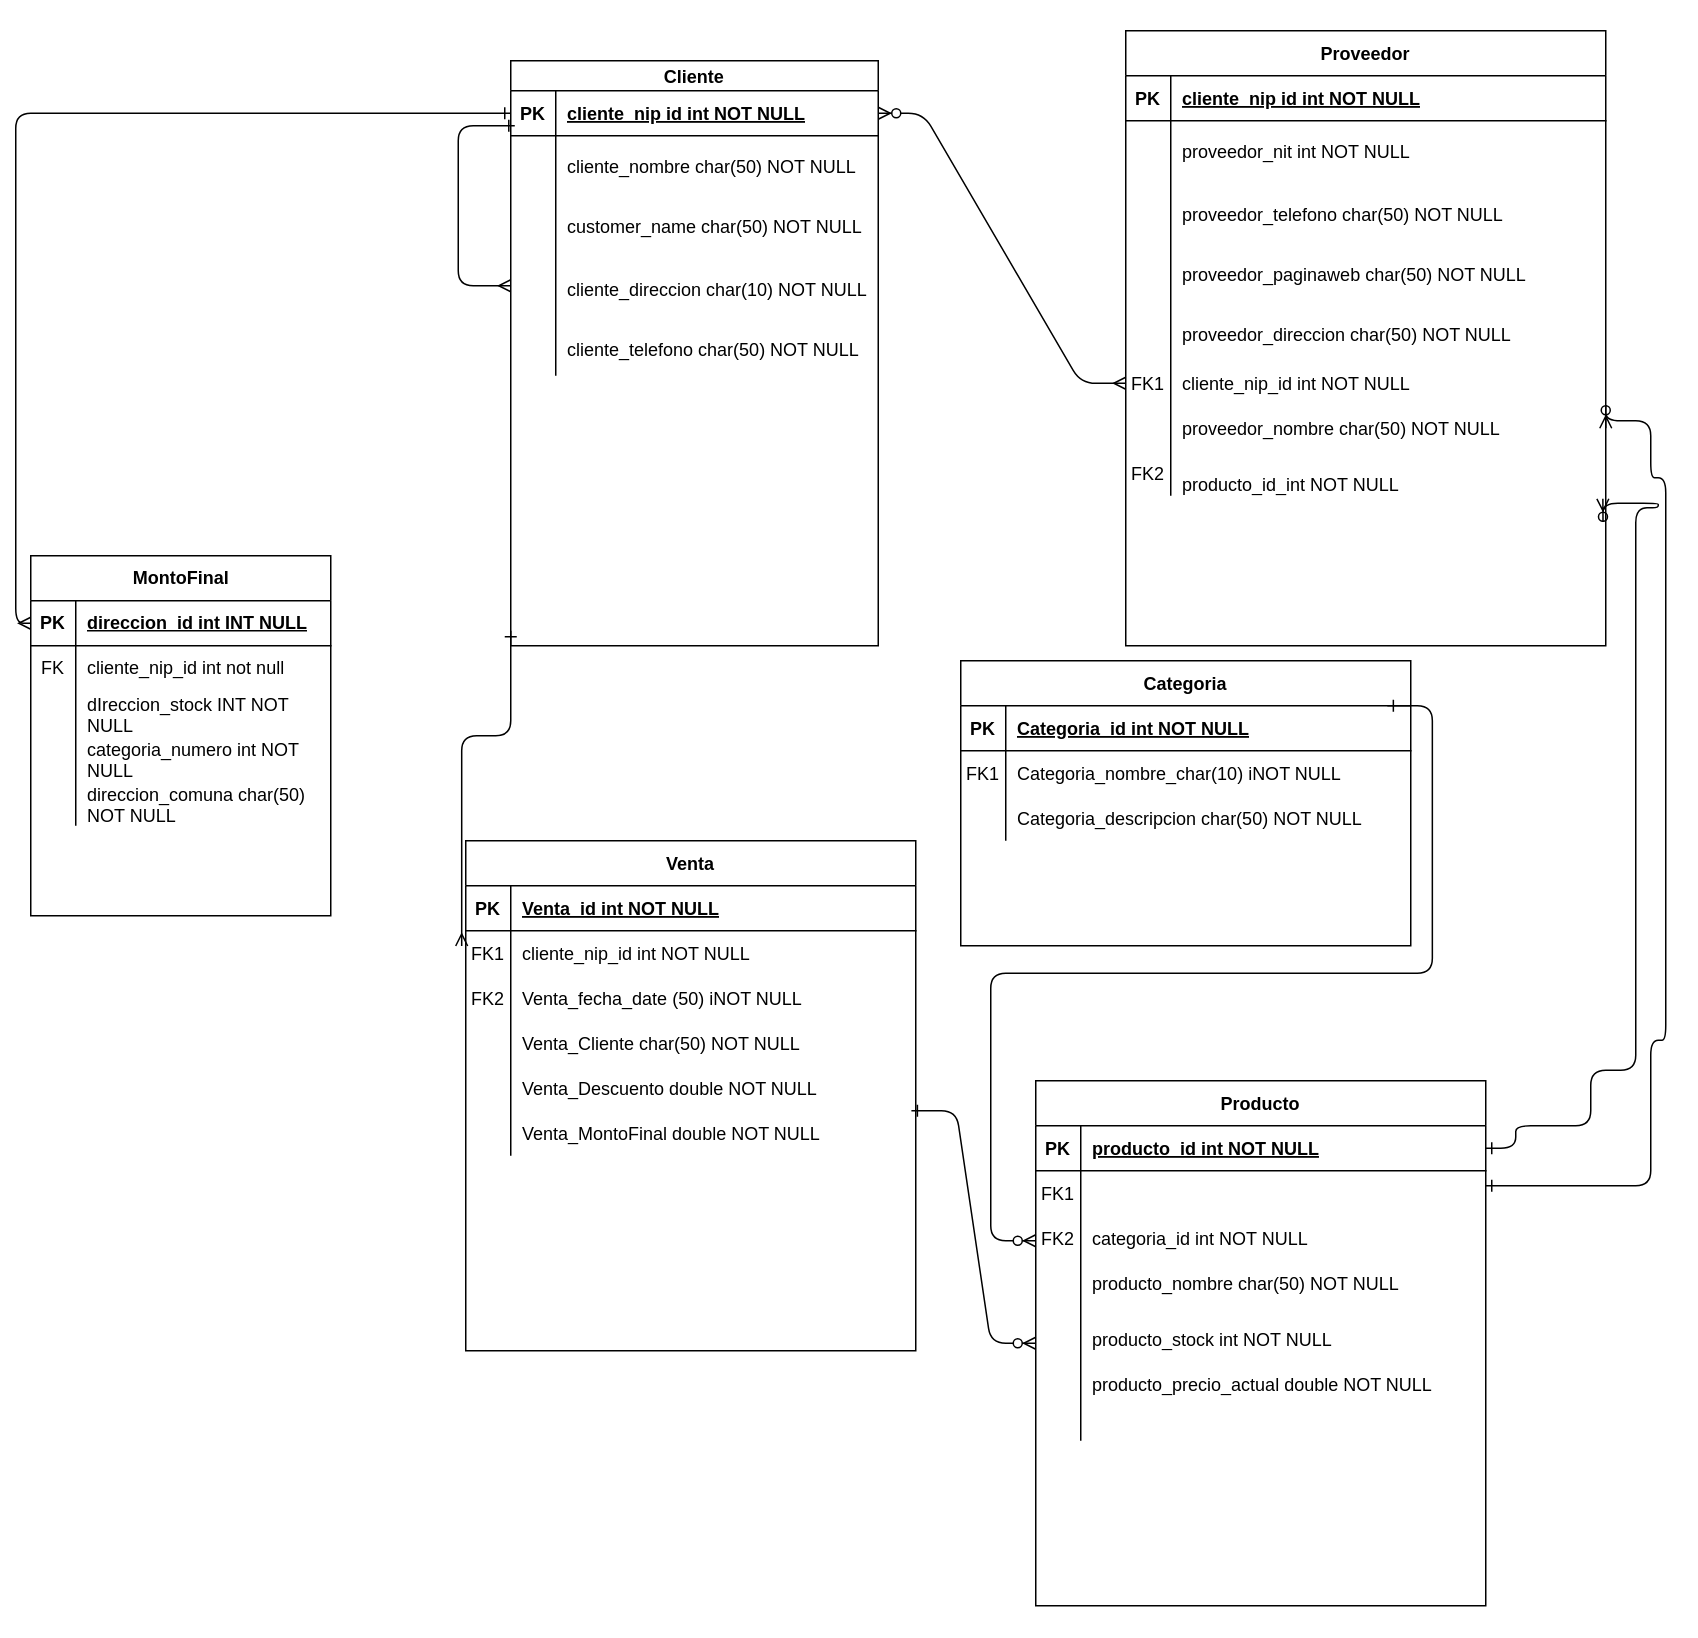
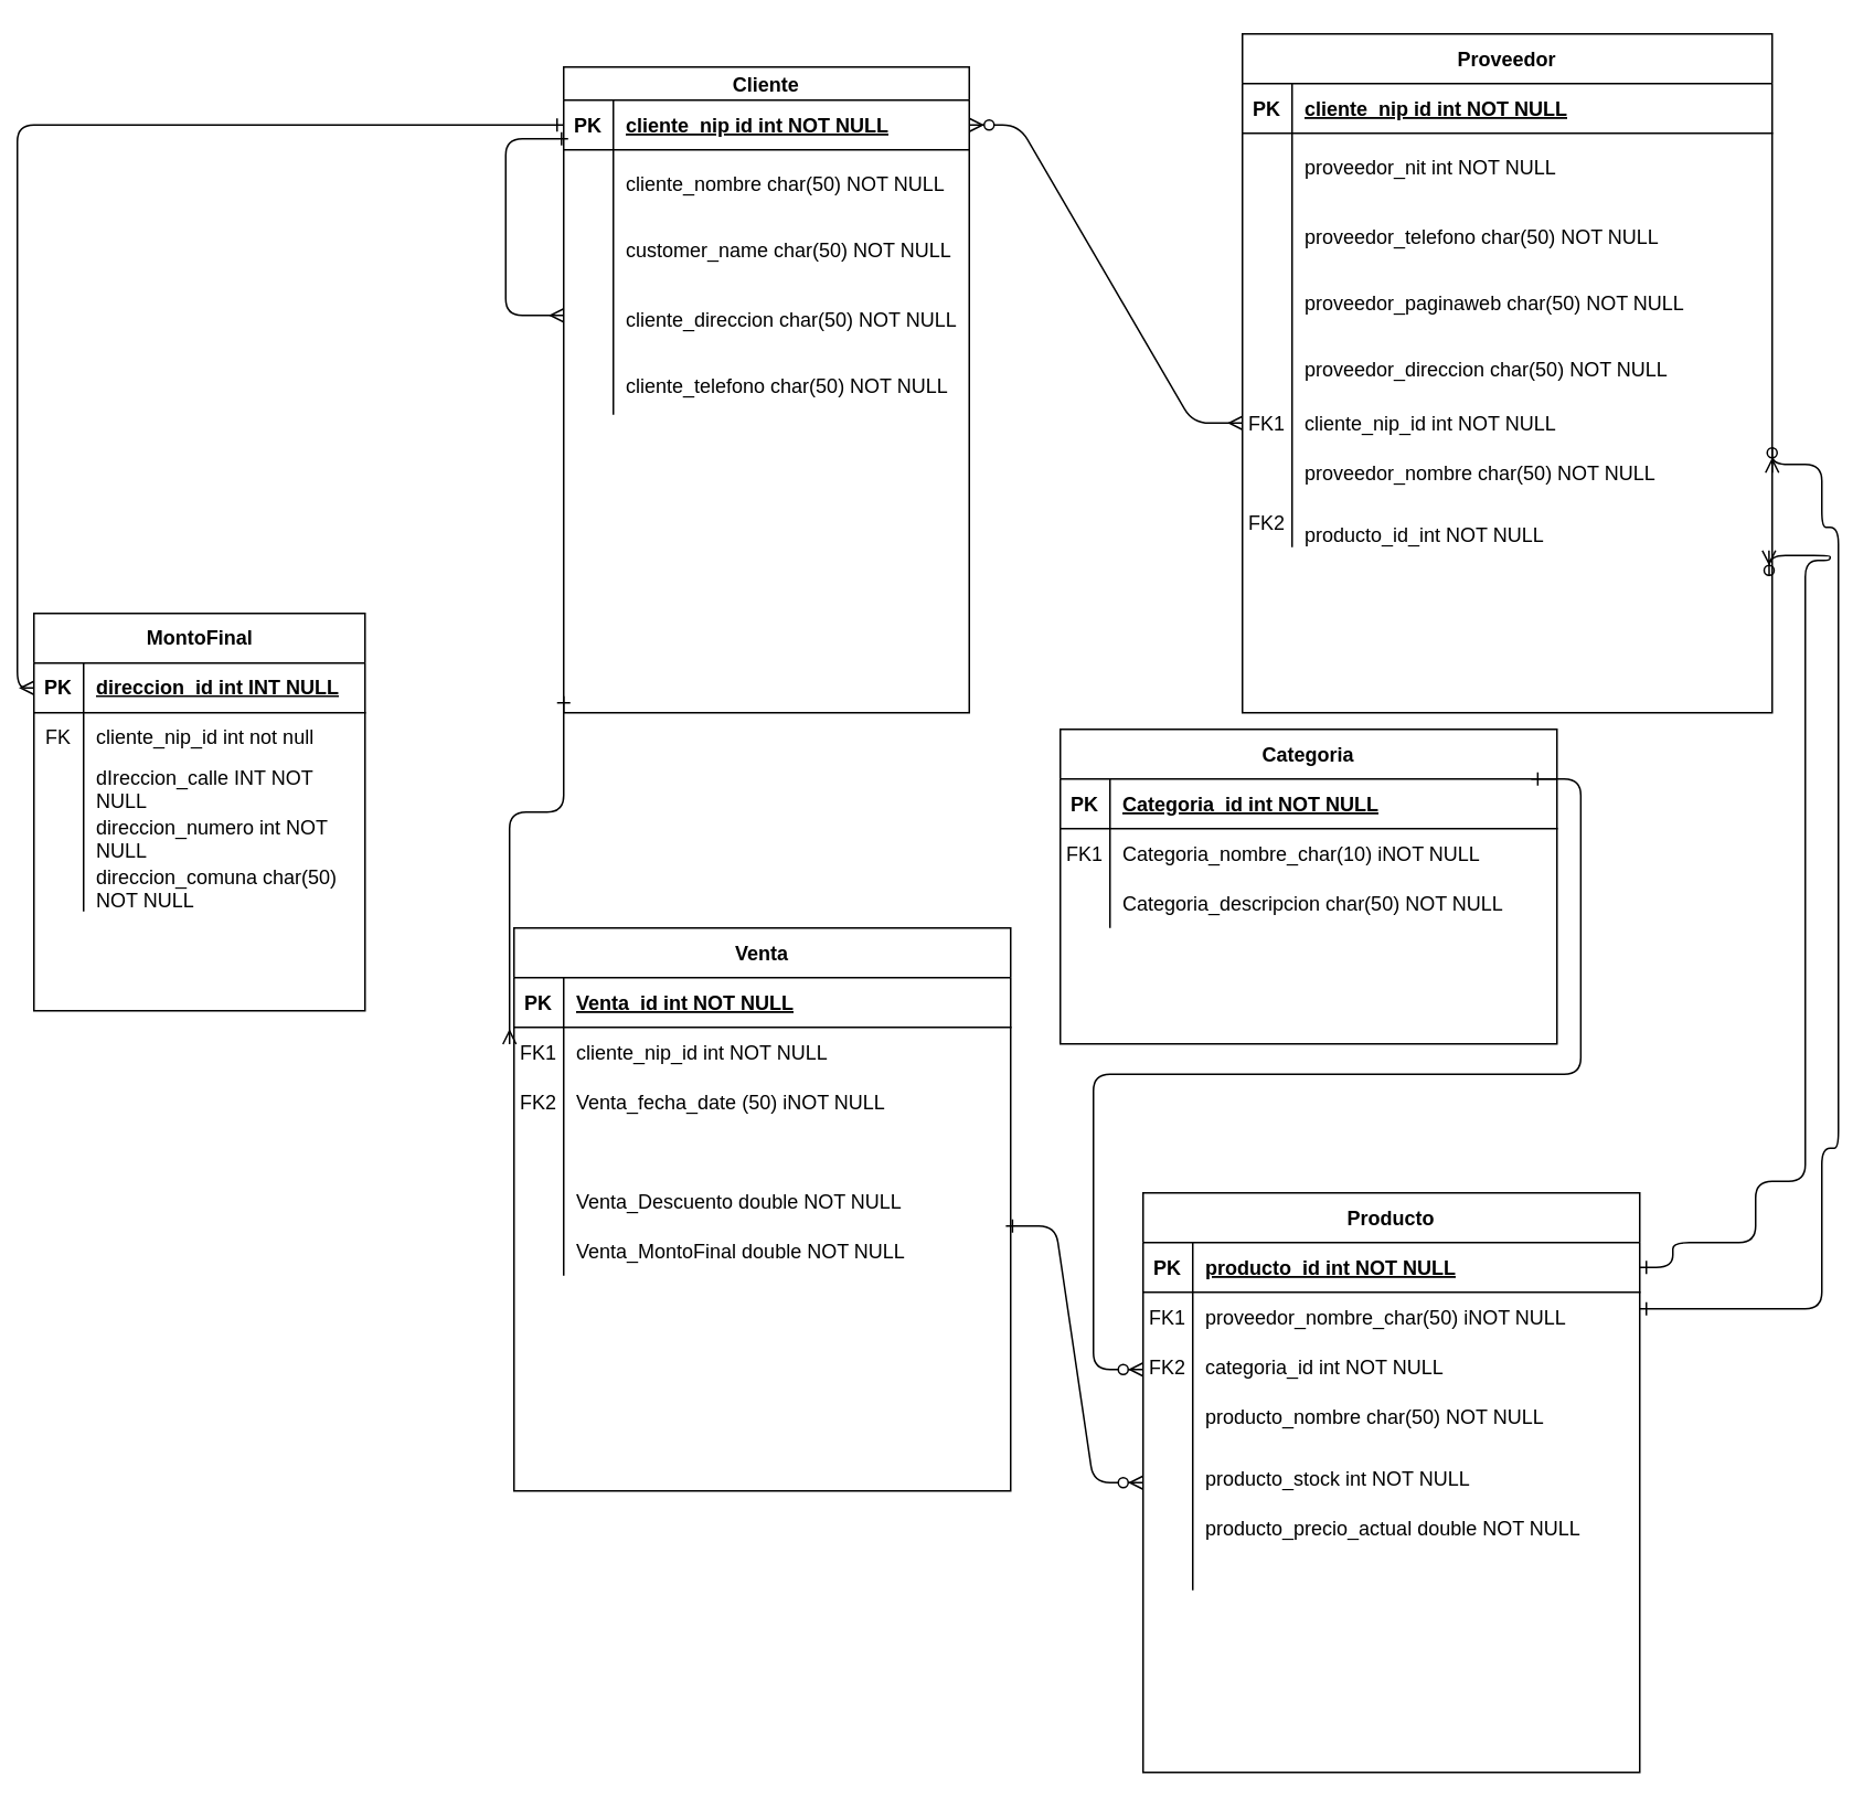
- <mxCell id="63" value="&#10;cliente_direccion char(10) NOT NULL&#10;&#10;" style="shape=partialRectangle;overflow=hidden;connectable=0;fillColor=none;top=0;left=0;bottom=0;right=0;align=left;spacingLeft=6;" vertex="1" parent="61"><mxGeometry x="30" width="215" height="40" as="geometry"><mxRectangle width="215" height="40" as="alternateBounds" /></mxGeometry></mxCell>
+ <mxCell id="63" value="&#10;cliente_direccion char(50) NOT NULL&#10;&#10;" style="shape=partialRectangle;overflow=hidden;connectable=0;fillColor=none;top=0;left=0;bottom=0;right=0;align=left;spacingLeft=6;" vertex="1" parent="61"><mxGeometry x="30" width="215" height="40" as="geometry"><mxRectangle width="215" height="40" as="alternateBounds" /></mxGeometry></mxCell>
- <mxCell id="111" value="dIreccion_stock INT NOT NULL " style="shape=partialRectangle;connectable=0;fillColor=none;top=0;left=0;bottom=0;right=0;align=left;spacingLeft=6;overflow=hidden;whiteSpace=wrap;html=1;" vertex="1" parent="109"><mxGeometry x="30" width="170" height="30" as="geometry"><mxRectangle width="170" height="30" as="alternateBounds" /></mxGeometry></mxCell>
+ <mxCell id="111" value="dIreccion_calle INT NOT NULL " style="shape=partialRectangle;connectable=0;fillColor=none;top=0;left=0;bottom=0;right=0;align=left;spacingLeft=6;overflow=hidden;whiteSpace=wrap;html=1;" vertex="1" parent="109"><mxGeometry x="30" width="170" height="30" as="geometry"><mxRectangle width="170" height="30" as="alternateBounds" /></mxGeometry></mxCell>
- <mxCell id="114" value="categoria_numero int NOT NULL" style="shape=partialRectangle;connectable=0;fillColor=none;top=0;left=0;bottom=0;right=0;align=left;spacingLeft=6;overflow=hidden;whiteSpace=wrap;html=1;" vertex="1" parent="112"><mxGeometry x="30" width="170" height="30" as="geometry"><mxRectangle width="170" height="30" as="alternateBounds" /></mxGeometry></mxCell>
+ <mxCell id="114" value="direccion_numero int NOT NULL" style="shape=partialRectangle;connectable=0;fillColor=none;top=0;left=0;bottom=0;right=0;align=left;spacingLeft=6;overflow=hidden;whiteSpace=wrap;html=1;" vertex="1" parent="112"><mxGeometry x="30" width="170" height="30" as="geometry"><mxRectangle width="170" height="30" as="alternateBounds" /></mxGeometry></mxCell>
- <mxCell id="93" value="Venta_Cliente char(50) NOT NULL" style="shape=partialRectangle;overflow=hidden;connectable=0;fillColor=none;top=0;left=0;bottom=0;right=0;align=left;spacingLeft=6;" vertex="1" parent="91"><mxGeometry x="30" width="270" height="30" as="geometry"><mxRectangle width="270" height="30" as="alternateBounds" /></mxGeometry></mxCell>
+ <mxCell id="33" value="proveedor_nombre_char(50) iNOT NULL" style="shape=partialRectangle;overflow=hidden;connectable=0;fillColor=none;top=0;left=0;bottom=0;right=0;align=left;spacingLeft=6;" parent="31" vertex="1"><mxGeometry x="30" width="270" height="30" as="geometry"><mxRectangle width="270" height="30" as="alternateBounds" /></mxGeometry></mxCell>
